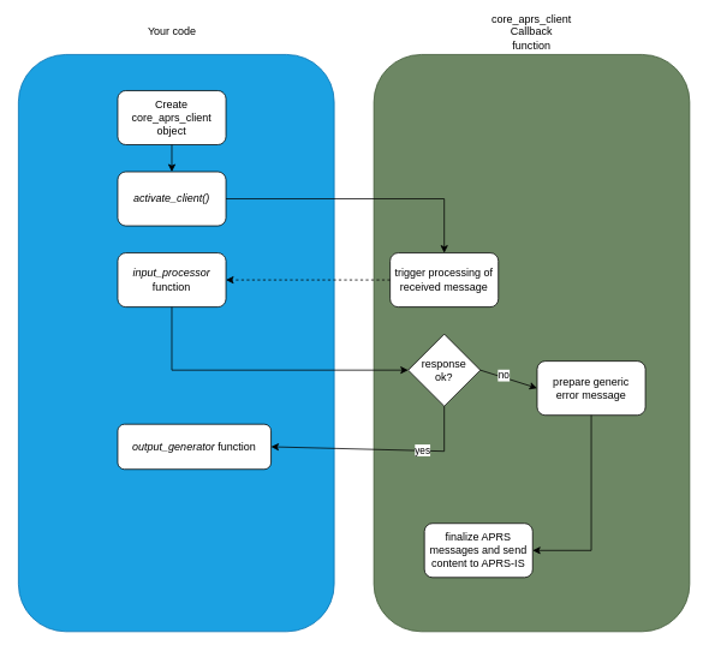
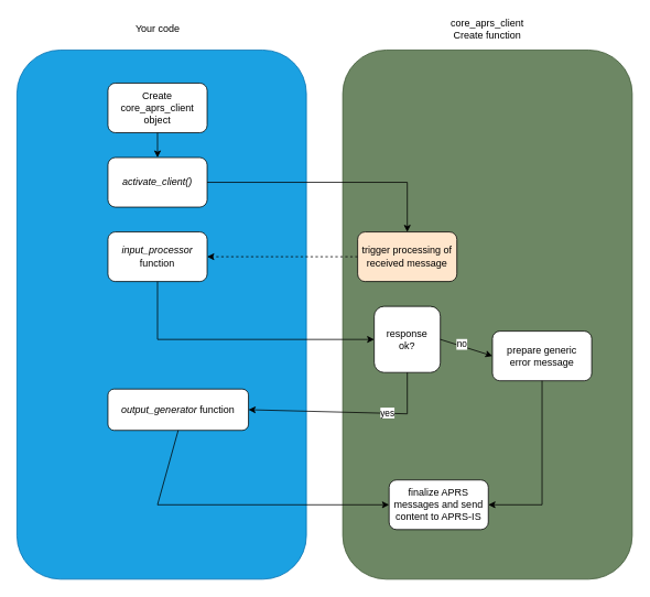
- <mxCell id="5" value="core_aprs_client&lt;div&gt;Callback function&lt;/div&gt;" style="text;html=1;align=center;verticalAlign=middle;whiteSpace=wrap;rounded=0;" vertex="1" parent="1"><mxGeometry x="559" y="20" width="60" height="30" as="geometry" /></mxCell>
+ <mxCell id="5" value="core_aprs_client&lt;div&gt;Create function&lt;/div&gt;" style="text;html=1;align=center;verticalAlign=middle;whiteSpace=wrap;rounded=0;" vertex="1" parent="1"><mxGeometry x="559" y="20" width="60" height="30" as="geometry" /></mxCell>
- <mxCell id="11" value="trigger processing of received message" style="rounded=1;whiteSpace=wrap;html=1;" vertex="1" parent="1"><mxGeometry x="432" y="280" width="120" height="60" as="geometry" /></mxCell>
+ <mxCell id="11" value="trigger processing of received message" style="rounded=1;whiteSpace=wrap;html=1;fillColor=#ffe6cc;" vertex="1" parent="1"><mxGeometry x="432" y="280" width="120" height="60" as="geometry" /></mxCell>
- <mxCell id="13" value="response&lt;div&gt;ok?&lt;/div&gt;" style="rhombus;whiteSpace=wrap;html=1;" vertex="1" parent="1"><mxGeometry x="452" y="370" width="80" height="80" as="geometry" /></mxCell>
+ <mxCell id="13" value="response&lt;div&gt;ok?&lt;/div&gt;" style="whiteSpace=wrap;html=1;rounded=1;" vertex="1" parent="1"><mxGeometry x="452" y="370" width="80" height="80" as="geometry" /></mxCell>
+ <mxCell id="23" value="" style="endArrow=classic;html=1;rounded=0;entryX=0;entryY=0.5;entryDx=0;entryDy=0;exitX=0.5;exitY=1;exitDx=0;exitDy=0;" edge="1" parent="1" source="18" target="21"><mxGeometry width="50" height="50" relative="1" as="geometry"><mxPoint x="390" y="410" as="sourcePoint" /><mxPoint x="440" y="360" as="targetPoint" /><Array as="points"><mxPoint x="190" y="610" /></Array></mxGeometry></mxCell>
